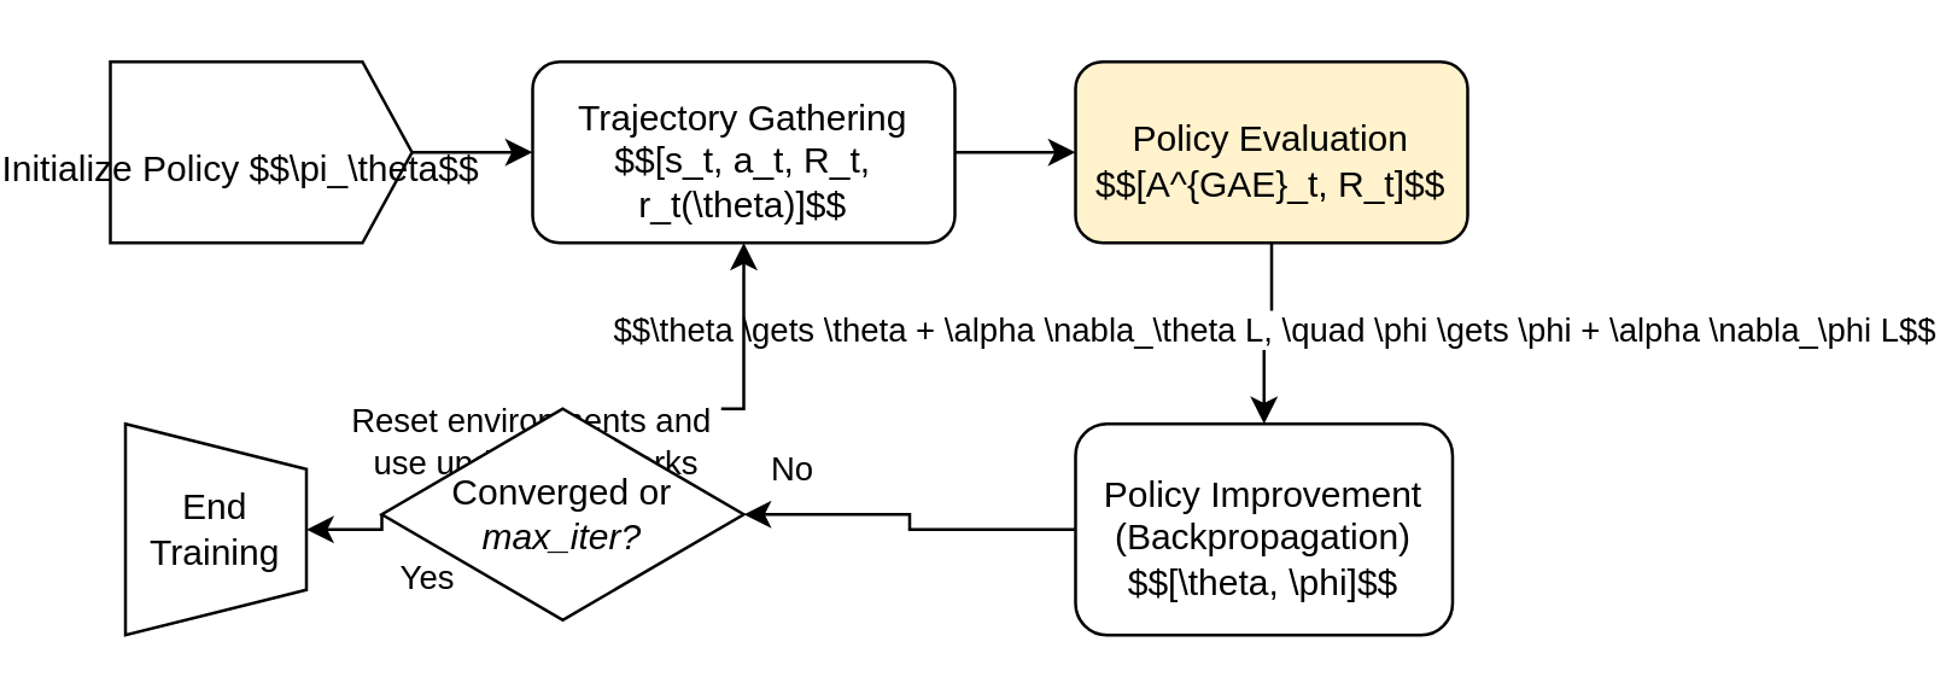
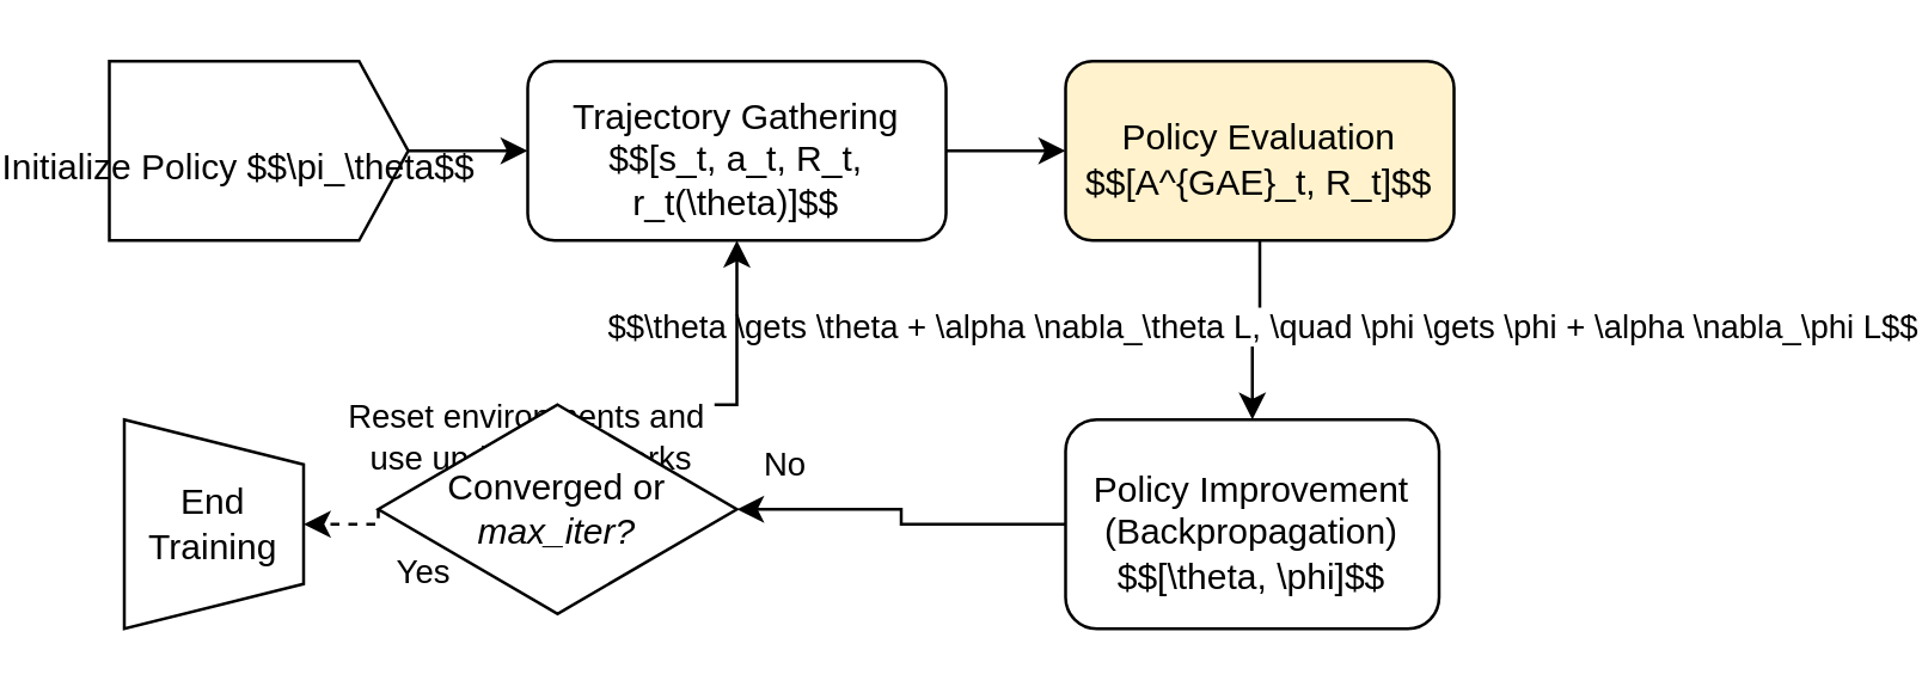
- <mxCell id="15" value="" style="endArrow=classic;html=1;rounded=0;exitX=0;exitY=0.5;exitDx=0;exitDy=0;entryX=0.5;entryY=0;entryDx=0;entryDy=0;edgeStyle=orthogonalEdgeStyle;" parent="1" source="14" target="17" edge="1"><mxGeometry width="50" height="50" relative="1" as="geometry"><mxPoint x="180" y="180" as="sourcePoint" /><mxPoint x="150" y="250" as="targetPoint" /><Array as="points"><mxPoint x="110" y="175" /><mxPoint x="110" y="175" /></Array></mxGeometry></mxCell>
+ <mxCell id="15" value="" style="endArrow=classic;html=1;rounded=0;exitX=0;exitY=0.5;exitDx=0;exitDy=0;entryX=0.5;entryY=0;entryDx=0;entryDy=0;edgeStyle=orthogonalEdgeStyle;dashed=1;" parent="1" source="14" target="17" edge="1"><mxGeometry width="50" height="50" relative="1" as="geometry"><mxPoint x="180" y="180" as="sourcePoint" /><mxPoint x="150" y="250" as="targetPoint" /><Array as="points"><mxPoint x="110" y="175" /><mxPoint x="110" y="175" /></Array></mxGeometry></mxCell>
